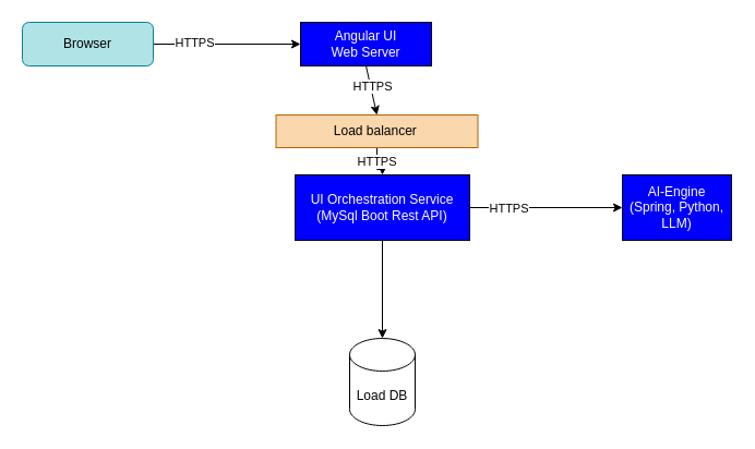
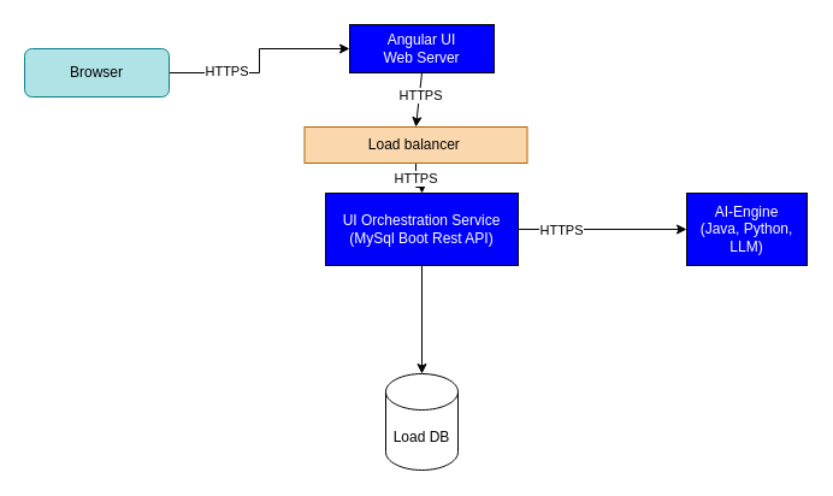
- <mxCell id="17" value="Browser" style="rounded=1;whiteSpace=wrap;html=1;fillColor=#b0e3e6;strokeColor=#0e8088;" parent="1" vertex="1"><mxGeometry x="20" y="20" width="120" height="40" as="geometry" /></mxCell>
+ <mxCell id="17" value="Browser" style="rounded=1;whiteSpace=wrap;html=1;fillColor=#b0e3e6;strokeColor=#0e8088;" parent="1" vertex="1"><mxGeometry x="20" y="40" width="120" height="40" as="geometry" /></mxCell>
- <mxCell id="4" value="Angular UI&lt;br&gt;Web Server" style="rounded=0;whiteSpace=wrap;html=1;fillColor=#0000FF;fontColor=#FFFFFF;" parent="1" vertex="1"><mxGeometry x="275" y="20" width="120" height="40" as="geometry" /></mxCell>
+ <mxCell id="4" value="Angular UI&lt;br&gt;Web Server" style="rounded=0;whiteSpace=wrap;html=1;fillColor=#0000FF;fontColor=#FFFFFF;" parent="1" vertex="1"><mxGeometry x="290" y="20" width="120" height="40" as="geometry" /></mxCell>
- <mxCell id="11" value="AI-Engine&lt;br&gt;(Spring, Python, LLM)" style="whiteSpace=wrap;html=1;rounded=0;fillColor=#0000FF;fontColor=#FFFFFF;" parent="1" vertex="1"><mxGeometry x="570" y="160" width="100" height="60" as="geometry" /></mxCell>
+ <mxCell id="11" value="AI-Engine&lt;br&gt;(Java, Python, LLM)" style="whiteSpace=wrap;html=1;rounded=0;fillColor=#0000FF;fontColor=#FFFFFF;" parent="1" vertex="1"><mxGeometry x="570" y="160" width="100" height="60" as="geometry" /></mxCell>
